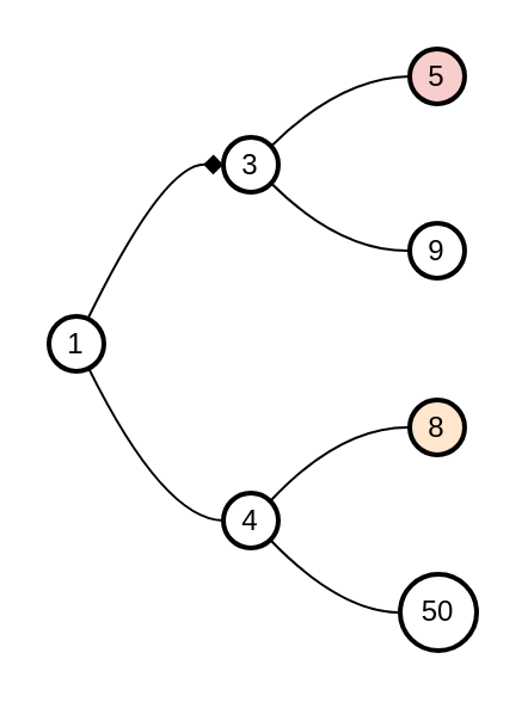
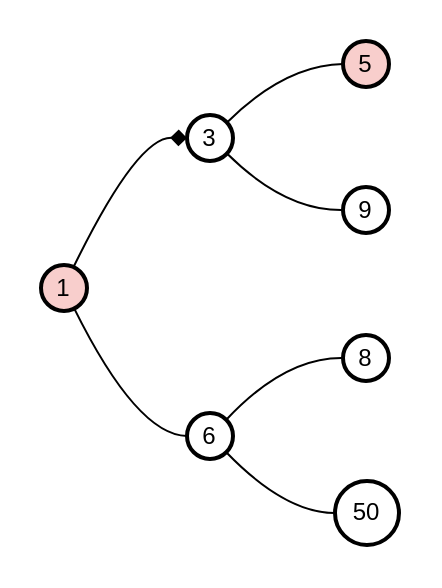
- <mxCell id="2" value="1" style="ellipse;aspect=fixed;strokeWidth=2;whiteSpace=wrap;" vertex="1" parent="1"><mxGeometry y="132" width="23" height="23" as="geometry" x="20" /></mxCell>
+ <mxCell id="2" value="1" style="ellipse;aspect=fixed;strokeWidth=2;whiteSpace=wrap;fillColor=#f8cecc;" vertex="1" parent="1"><mxGeometry y="132" width="23" height="23" as="geometry" x="20" /></mxCell>
- <mxCell id="7" value="8" style="ellipse;aspect=fixed;strokeWidth=2;whiteSpace=wrap;fillColor=#ffe6cc;" vertex="1" parent="1"><mxGeometry x="171" y="167" width="23" height="23" as="geometry" /></mxCell>
+ <mxCell id="7" value="8" style="ellipse;aspect=fixed;strokeWidth=2;whiteSpace=wrap;" vertex="1" parent="1"><mxGeometry x="171" y="167" width="23" height="23" as="geometry" /></mxCell>
- <mxCell id="4" value="4" style="ellipse;aspect=fixed;strokeWidth=2;whiteSpace=wrap;" vertex="1" parent="1"><mxGeometry x="93" y="206" width="23" height="23" as="geometry" /></mxCell>
+ <mxCell id="4" value="6" style="ellipse;aspect=fixed;strokeWidth=2;whiteSpace=wrap;" vertex="1" parent="1"><mxGeometry x="93" y="206" width="23" height="23" as="geometry" /></mxCell>
